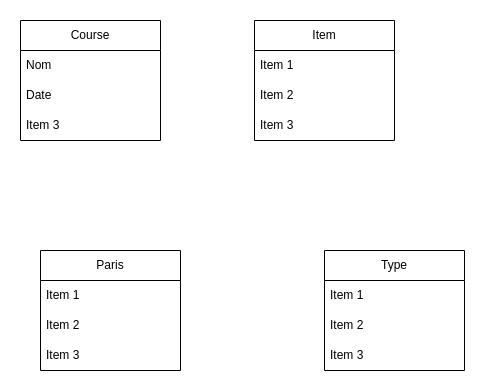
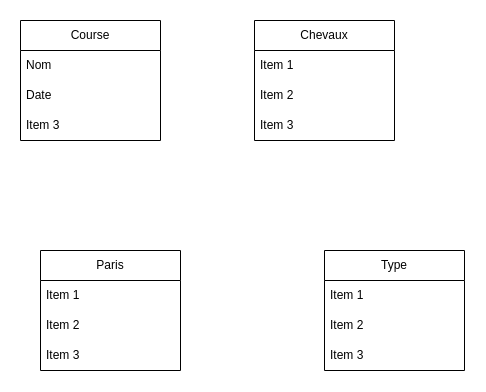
- <mxCell id="6" value="Item" style="swimlane;fontStyle=0;childLayout=stackLayout;horizontal=1;startSize=30;horizontalStack=0;resizeParent=1;resizeParentMax=0;resizeLast=0;collapsible=1;marginBottom=0;whiteSpace=wrap;html=1;" vertex="1" parent="1"><mxGeometry x="254" y="20" width="140" height="120" as="geometry" /></mxCell>
+ <mxCell id="6" value="Chevaux" style="swimlane;fontStyle=0;childLayout=stackLayout;horizontal=1;startSize=30;horizontalStack=0;resizeParent=1;resizeParentMax=0;resizeLast=0;collapsible=1;marginBottom=0;whiteSpace=wrap;html=1;" vertex="1" parent="1"><mxGeometry x="254" y="20" width="140" height="120" as="geometry" /></mxCell>
